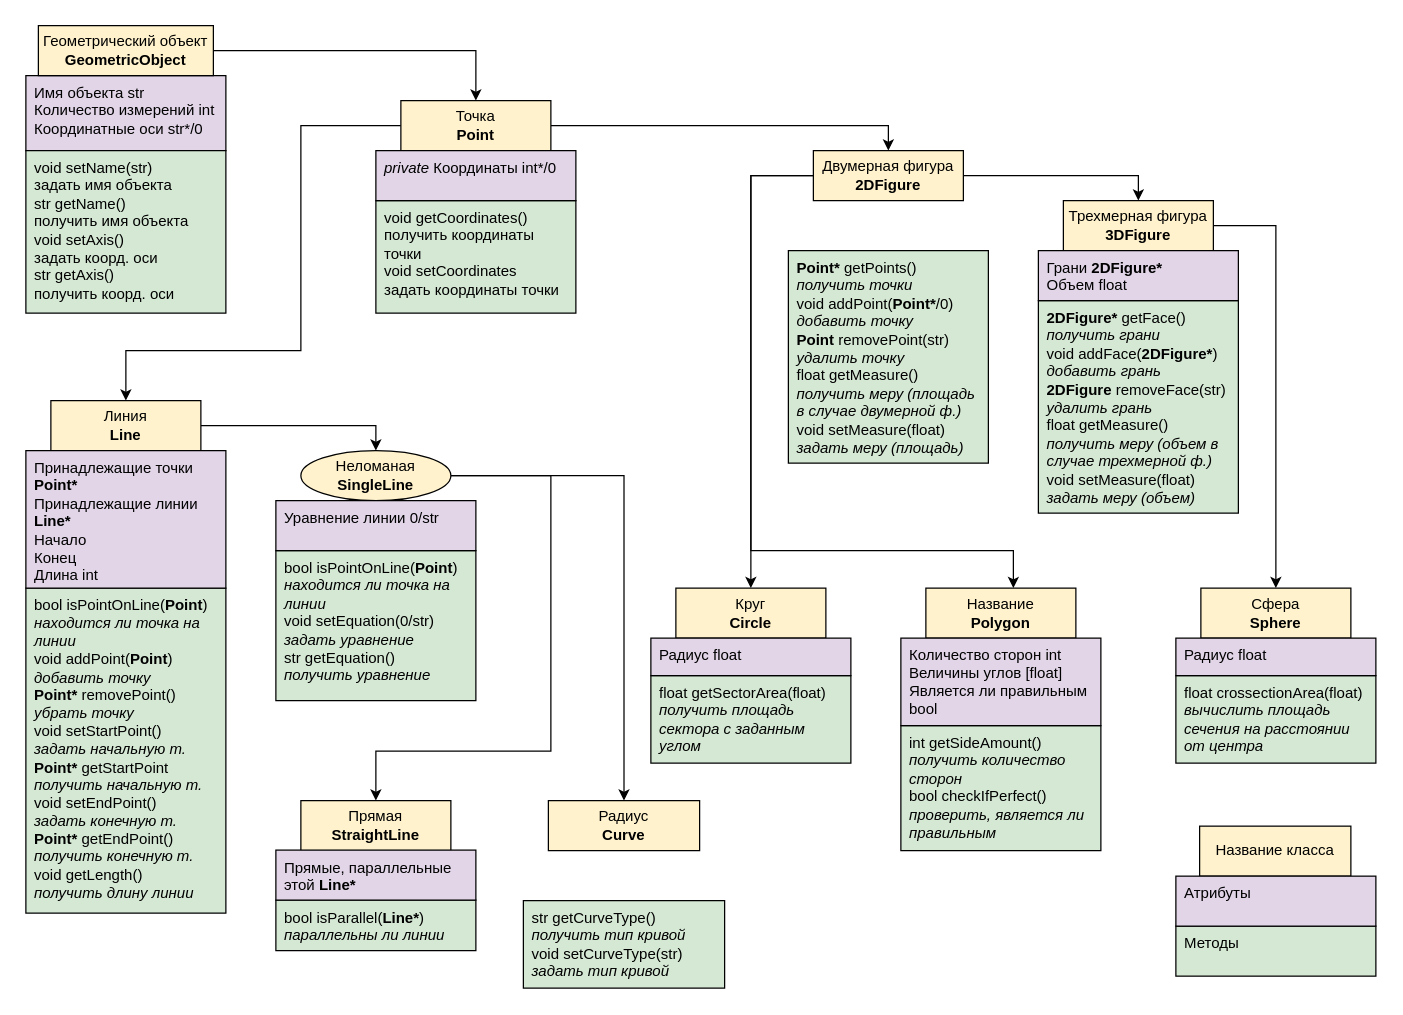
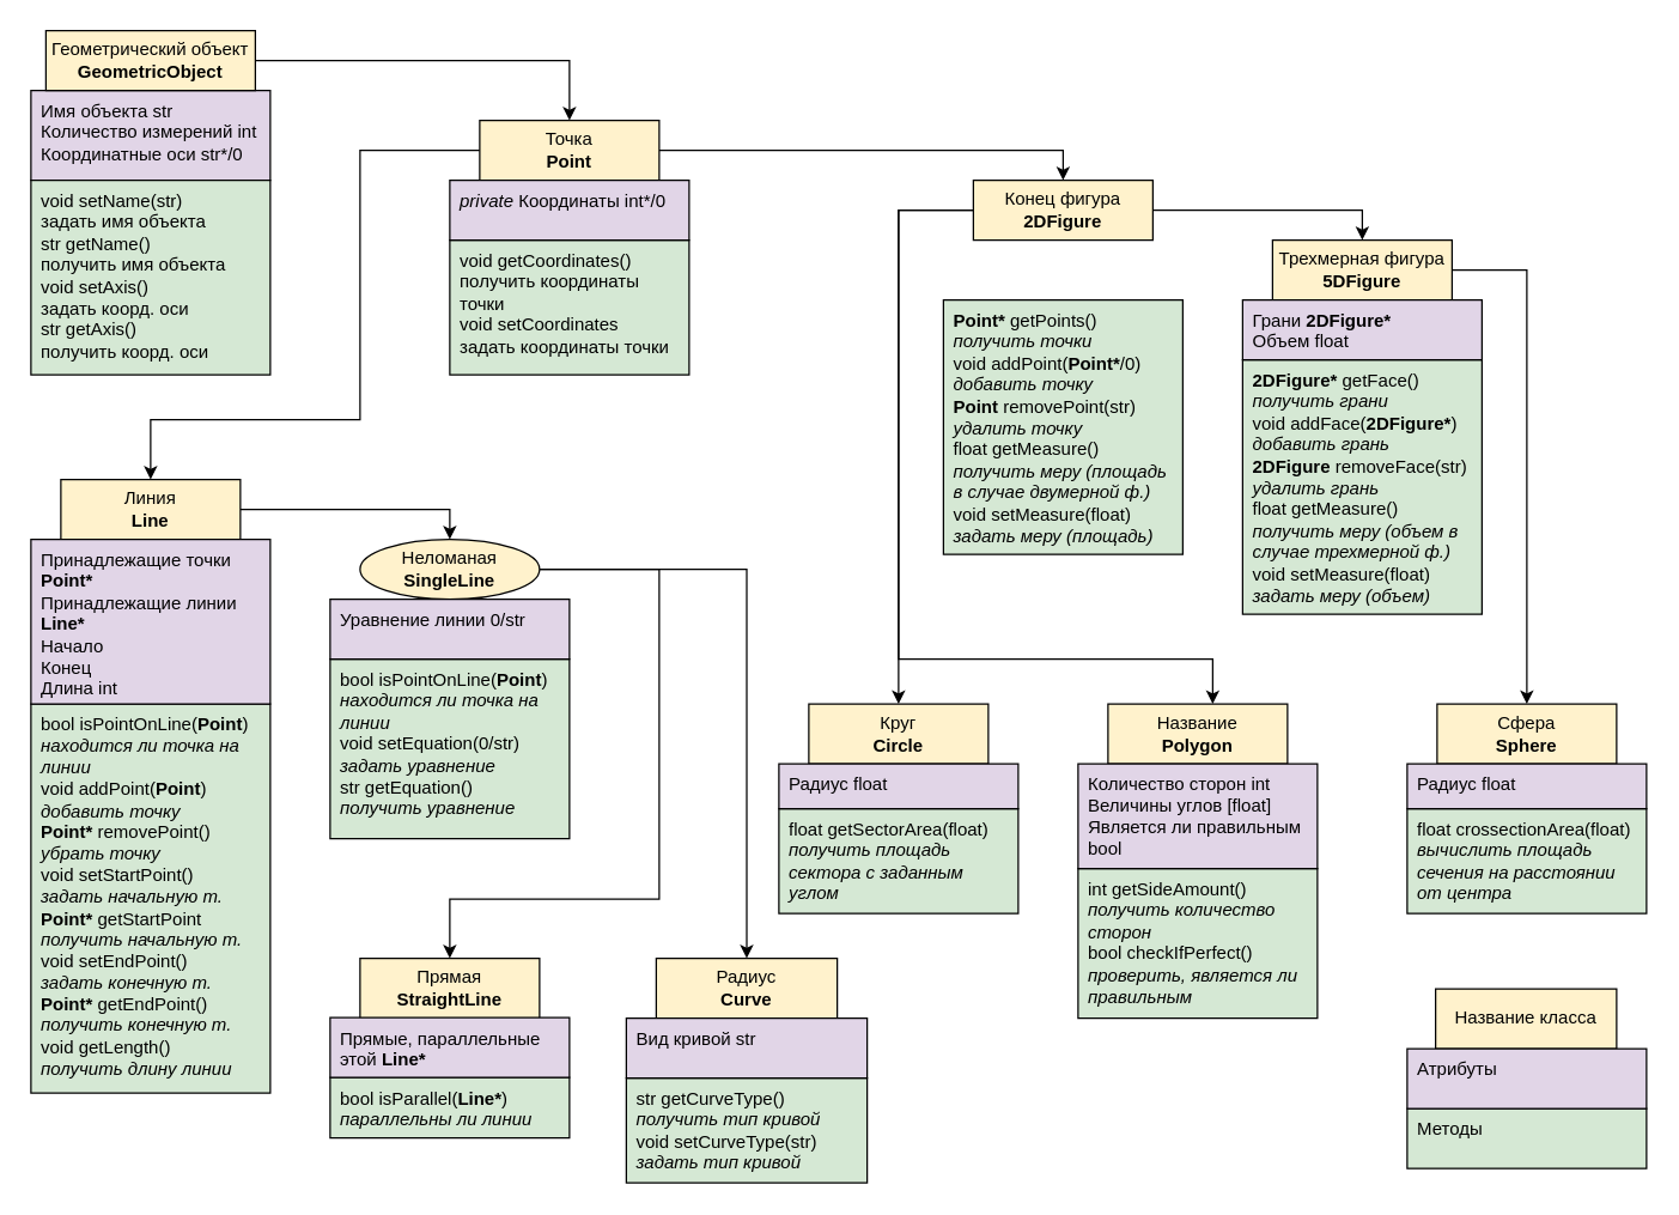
- <mxCell id="22" value="Двумерная фигура&lt;br&gt;&lt;b&gt;2DFigure&lt;/b&gt;" style="rounded=0;whiteSpace=wrap;html=1;fillColor=#fff2cc;strokeColor=#000000;fontSize=12;" parent="1" vertex="1"><mxGeometry x="650" y="120" width="120" height="40" as="geometry" /></mxCell>
+ <mxCell id="22" value="Конец фигура&lt;br&gt;&lt;b&gt;2DFigure&lt;/b&gt;" style="rounded=0;whiteSpace=wrap;html=1;fillColor=#fff2cc;strokeColor=#000000;fontSize=12;" parent="1" vertex="1"><mxGeometry x="650" y="120" width="120" height="40" as="geometry" /></mxCell>
- <mxCell id="25" value="Трехмерная фигура&lt;br&gt;&lt;b&gt;3DFigure&lt;/b&gt;" style="rounded=0;whiteSpace=wrap;html=1;fillColor=#fff2cc;strokeColor=#000000;fontSize=12;" parent="1" vertex="1"><mxGeometry x="850" y="160" width="120" height="40" as="geometry" /></mxCell>
+ <mxCell id="25" value="Трехмерная фигура&lt;br&gt;&lt;b&gt;5DFigure&lt;/b&gt;" style="rounded=0;whiteSpace=wrap;html=1;fillColor=#fff2cc;strokeColor=#000000;fontSize=12;" parent="1" vertex="1"><mxGeometry x="850" y="160" width="120" height="40" as="geometry" /></mxCell>
+ <mxCell id="38" value="Вид кривой str" style="rounded=0;whiteSpace=wrap;html=1;fillColor=#e1d5e7;strokeColor=#000000;spacingLeft=5;spacingRight=5;align=left;verticalAlign=top;" parent="1" vertex="1"><mxGeometry x="418" y="680" width="161" height="40" as="geometry" /></mxCell>
